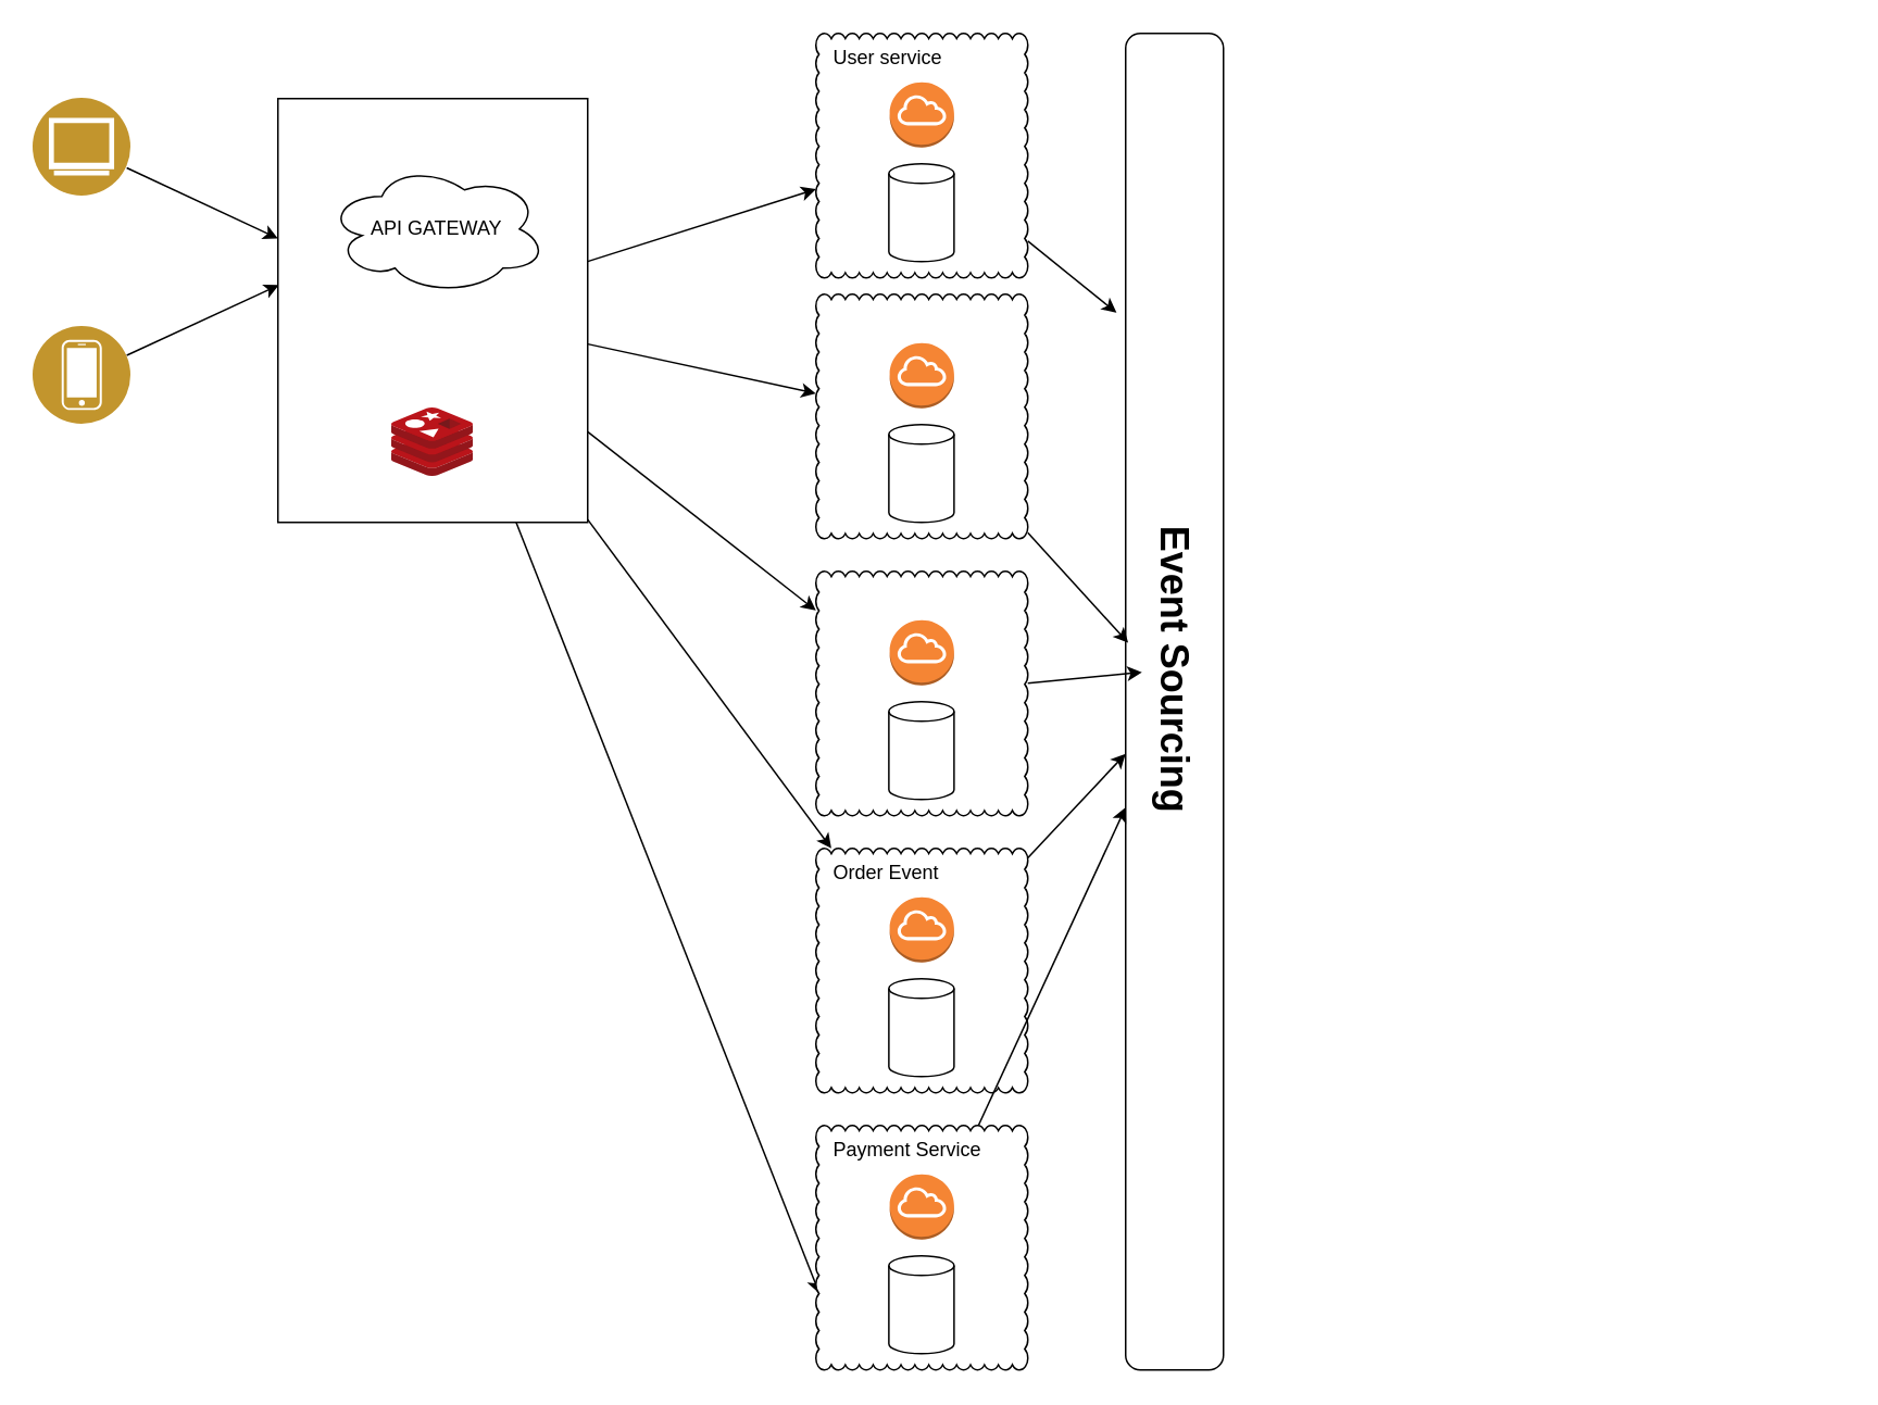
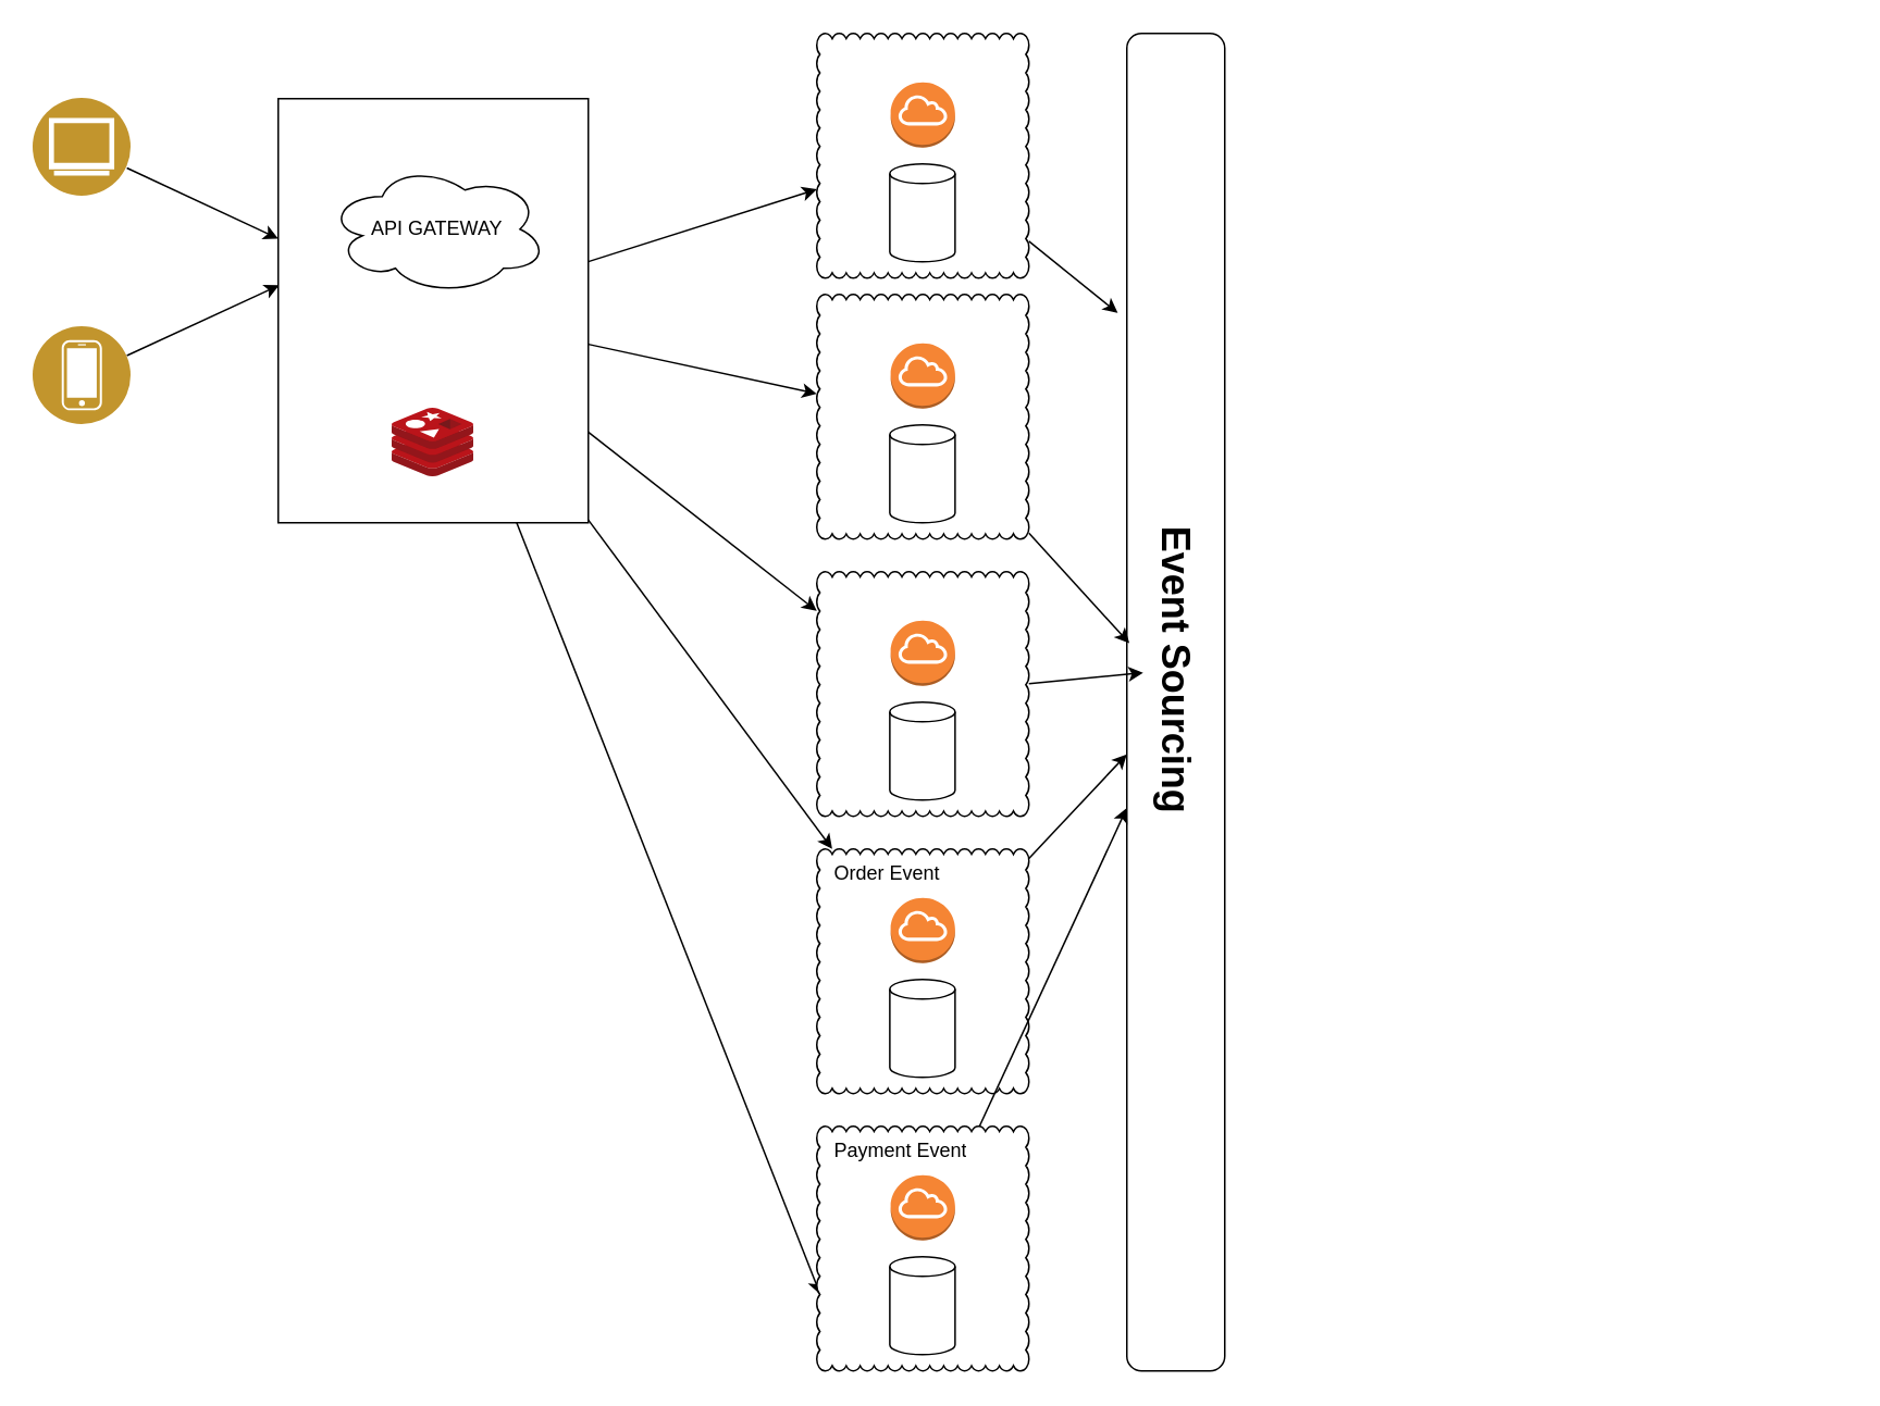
- <mxCell id="18" value="User service" style="text;strokeColor=none;fillColor=none;align=left;verticalAlign=middle;spacingLeft=4;spacingRight=4;overflow=hidden;points=[[0,0.5],[1,0.5]];portConstraint=eastwest;rotatable=0;whiteSpace=wrap;html=1;" vertex="1" parent="14"><mxGeometry x="4.75" width="80" height="30" as="geometry" /></mxCell>
- <mxCell id="37" value="Payment Service" style="text;strokeColor=none;fillColor=none;align=left;verticalAlign=middle;spacingLeft=4;spacingRight=4;overflow=hidden;points=[[0,0.5],[1,0.5]];portConstraint=eastwest;rotatable=0;whiteSpace=wrap;html=1;" vertex="1" parent="32"><mxGeometry x="4.75" width="105.25" height="30" as="geometry" /></mxCell>
+ <mxCell id="37" value="Payment Event" style="text;strokeColor=none;fillColor=none;align=left;verticalAlign=middle;spacingLeft=4;spacingRight=4;overflow=hidden;points=[[0,0.5],[1,0.5]];portConstraint=eastwest;rotatable=0;whiteSpace=wrap;html=1;" vertex="1" parent="32"><mxGeometry x="4.75" width="105.25" height="30" as="geometry" /></mxCell>
